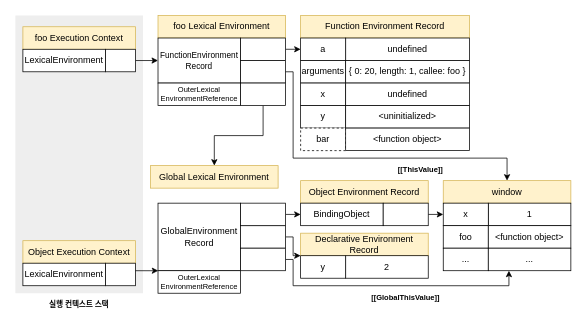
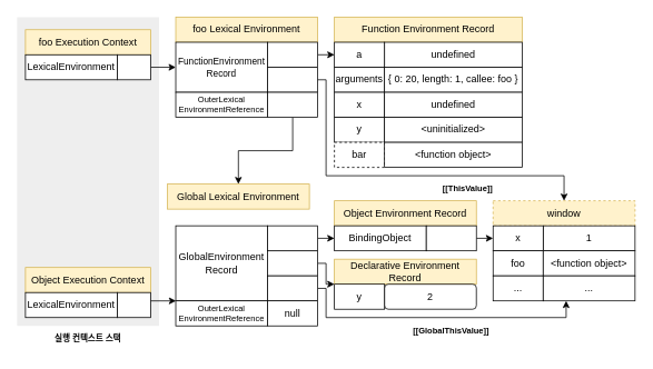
- <mxCell id="25" value="window" style="rounded=0;whiteSpace=wrap;html=1;fillColor=#fff2cc;strokeColor=#d6b656;" parent="1" vertex="1"><mxGeometry x="590" y="240" width="170" height="30" as="geometry" /></mxCell>
+ <mxCell id="25" value="window" style="rounded=0;whiteSpace=wrap;html=1;fillColor=#fff2cc;strokeColor=#d6b656;dashed=1;" parent="1" vertex="1"><mxGeometry x="590" y="240" width="170" height="30" as="geometry" /></mxCell>
- <mxCell id="23" value="2" style="rounded=0;whiteSpace=wrap;html=1;" parent="1" vertex="1"><mxGeometry x="460" y="340" width="110" height="30" as="geometry" /></mxCell>
+ <mxCell id="23" value="2" style="whiteSpace=wrap;html=1;rounded=1;" parent="1" vertex="1"><mxGeometry x="460" y="340" width="110" height="30" as="geometry" /></mxCell>
+ <mxCell id="15" value="null" style="rounded=0;whiteSpace=wrap;html=1;" parent="1" vertex="1"><mxGeometry x="320" y="360" width="60" height="30" as="geometry" /></mxCell>
